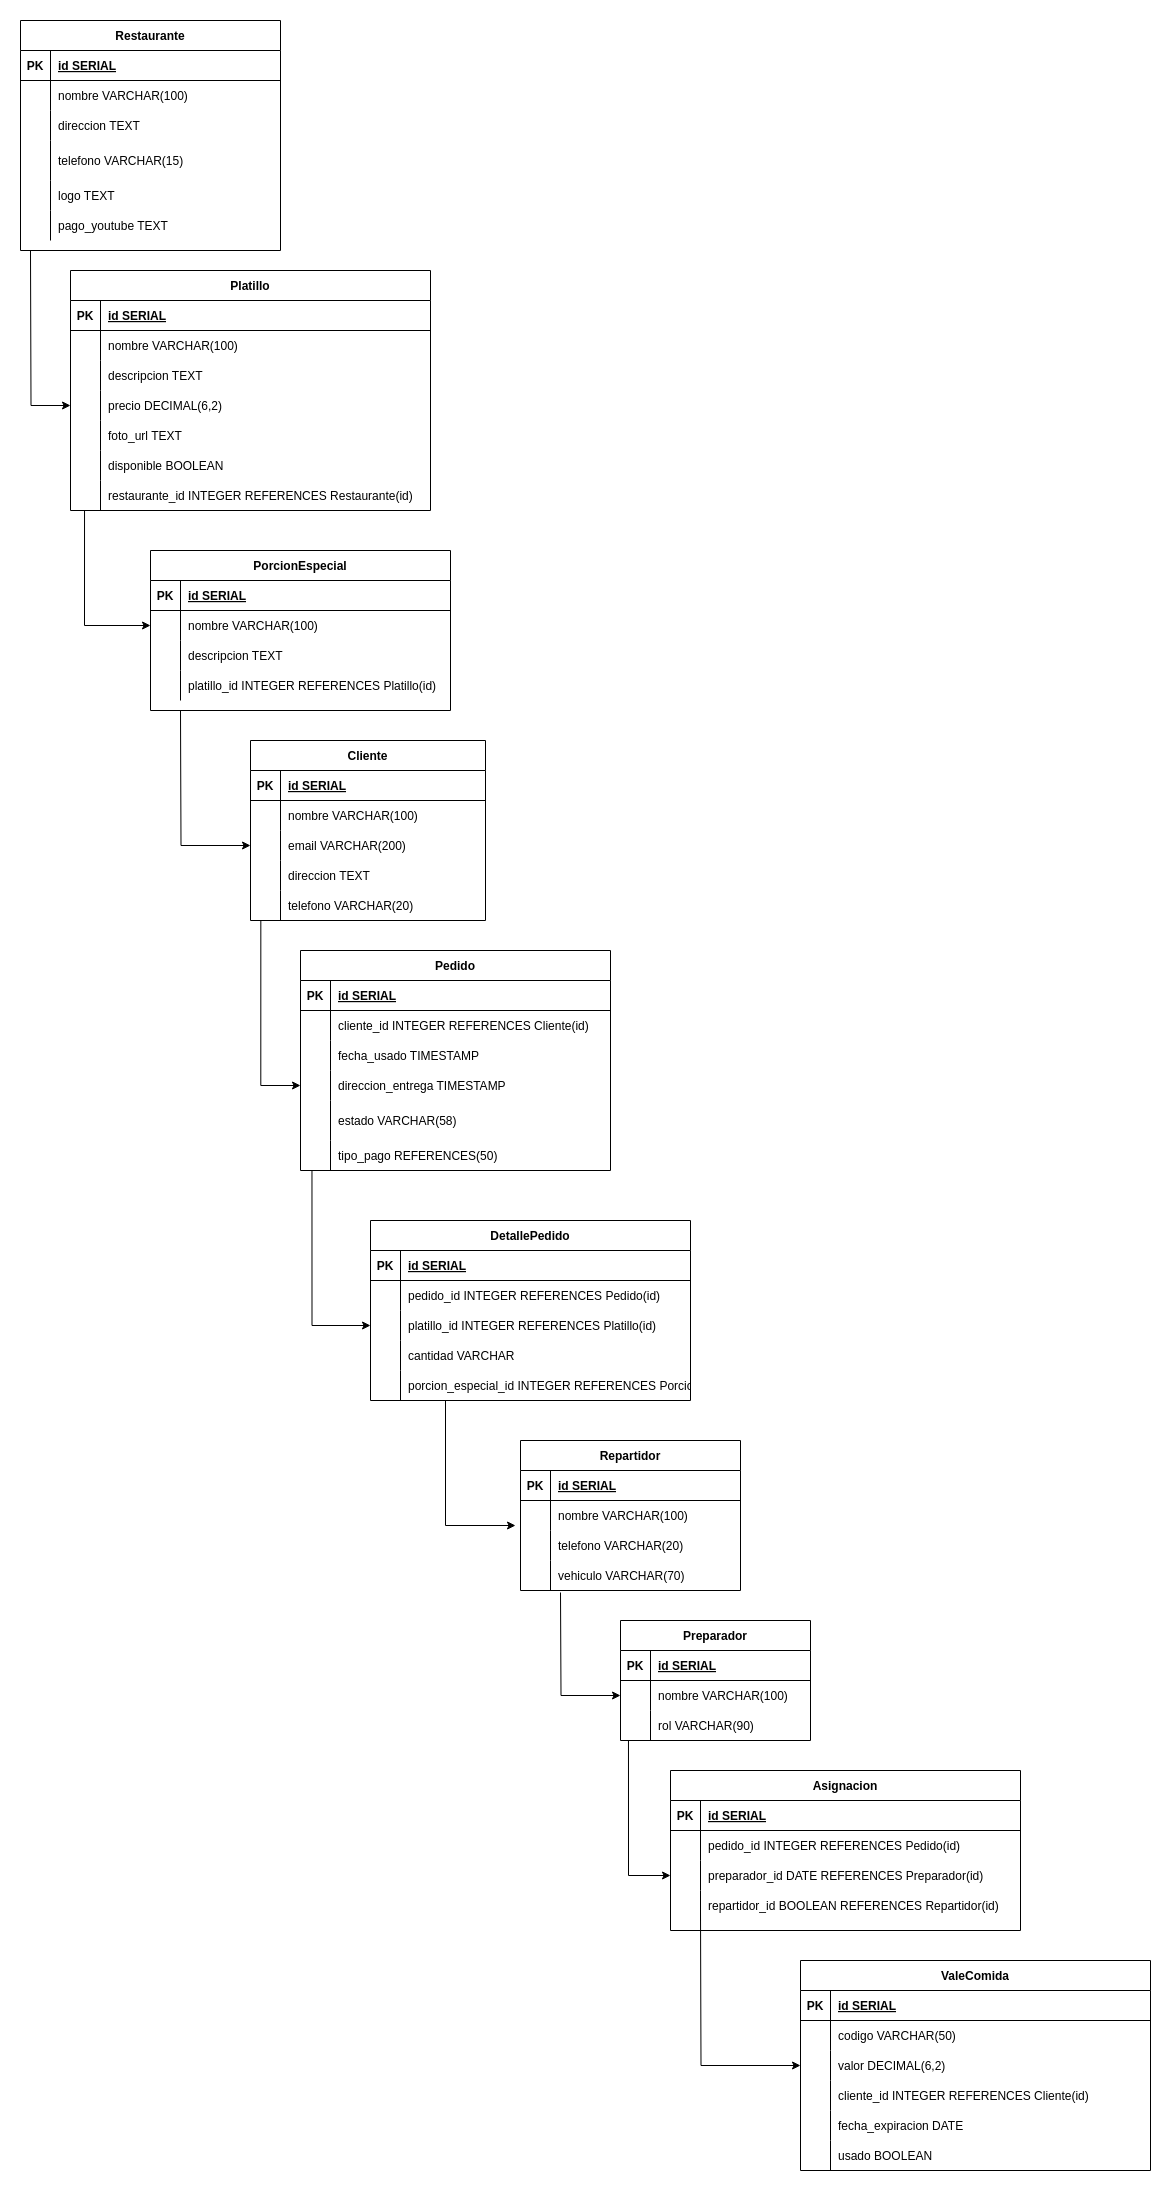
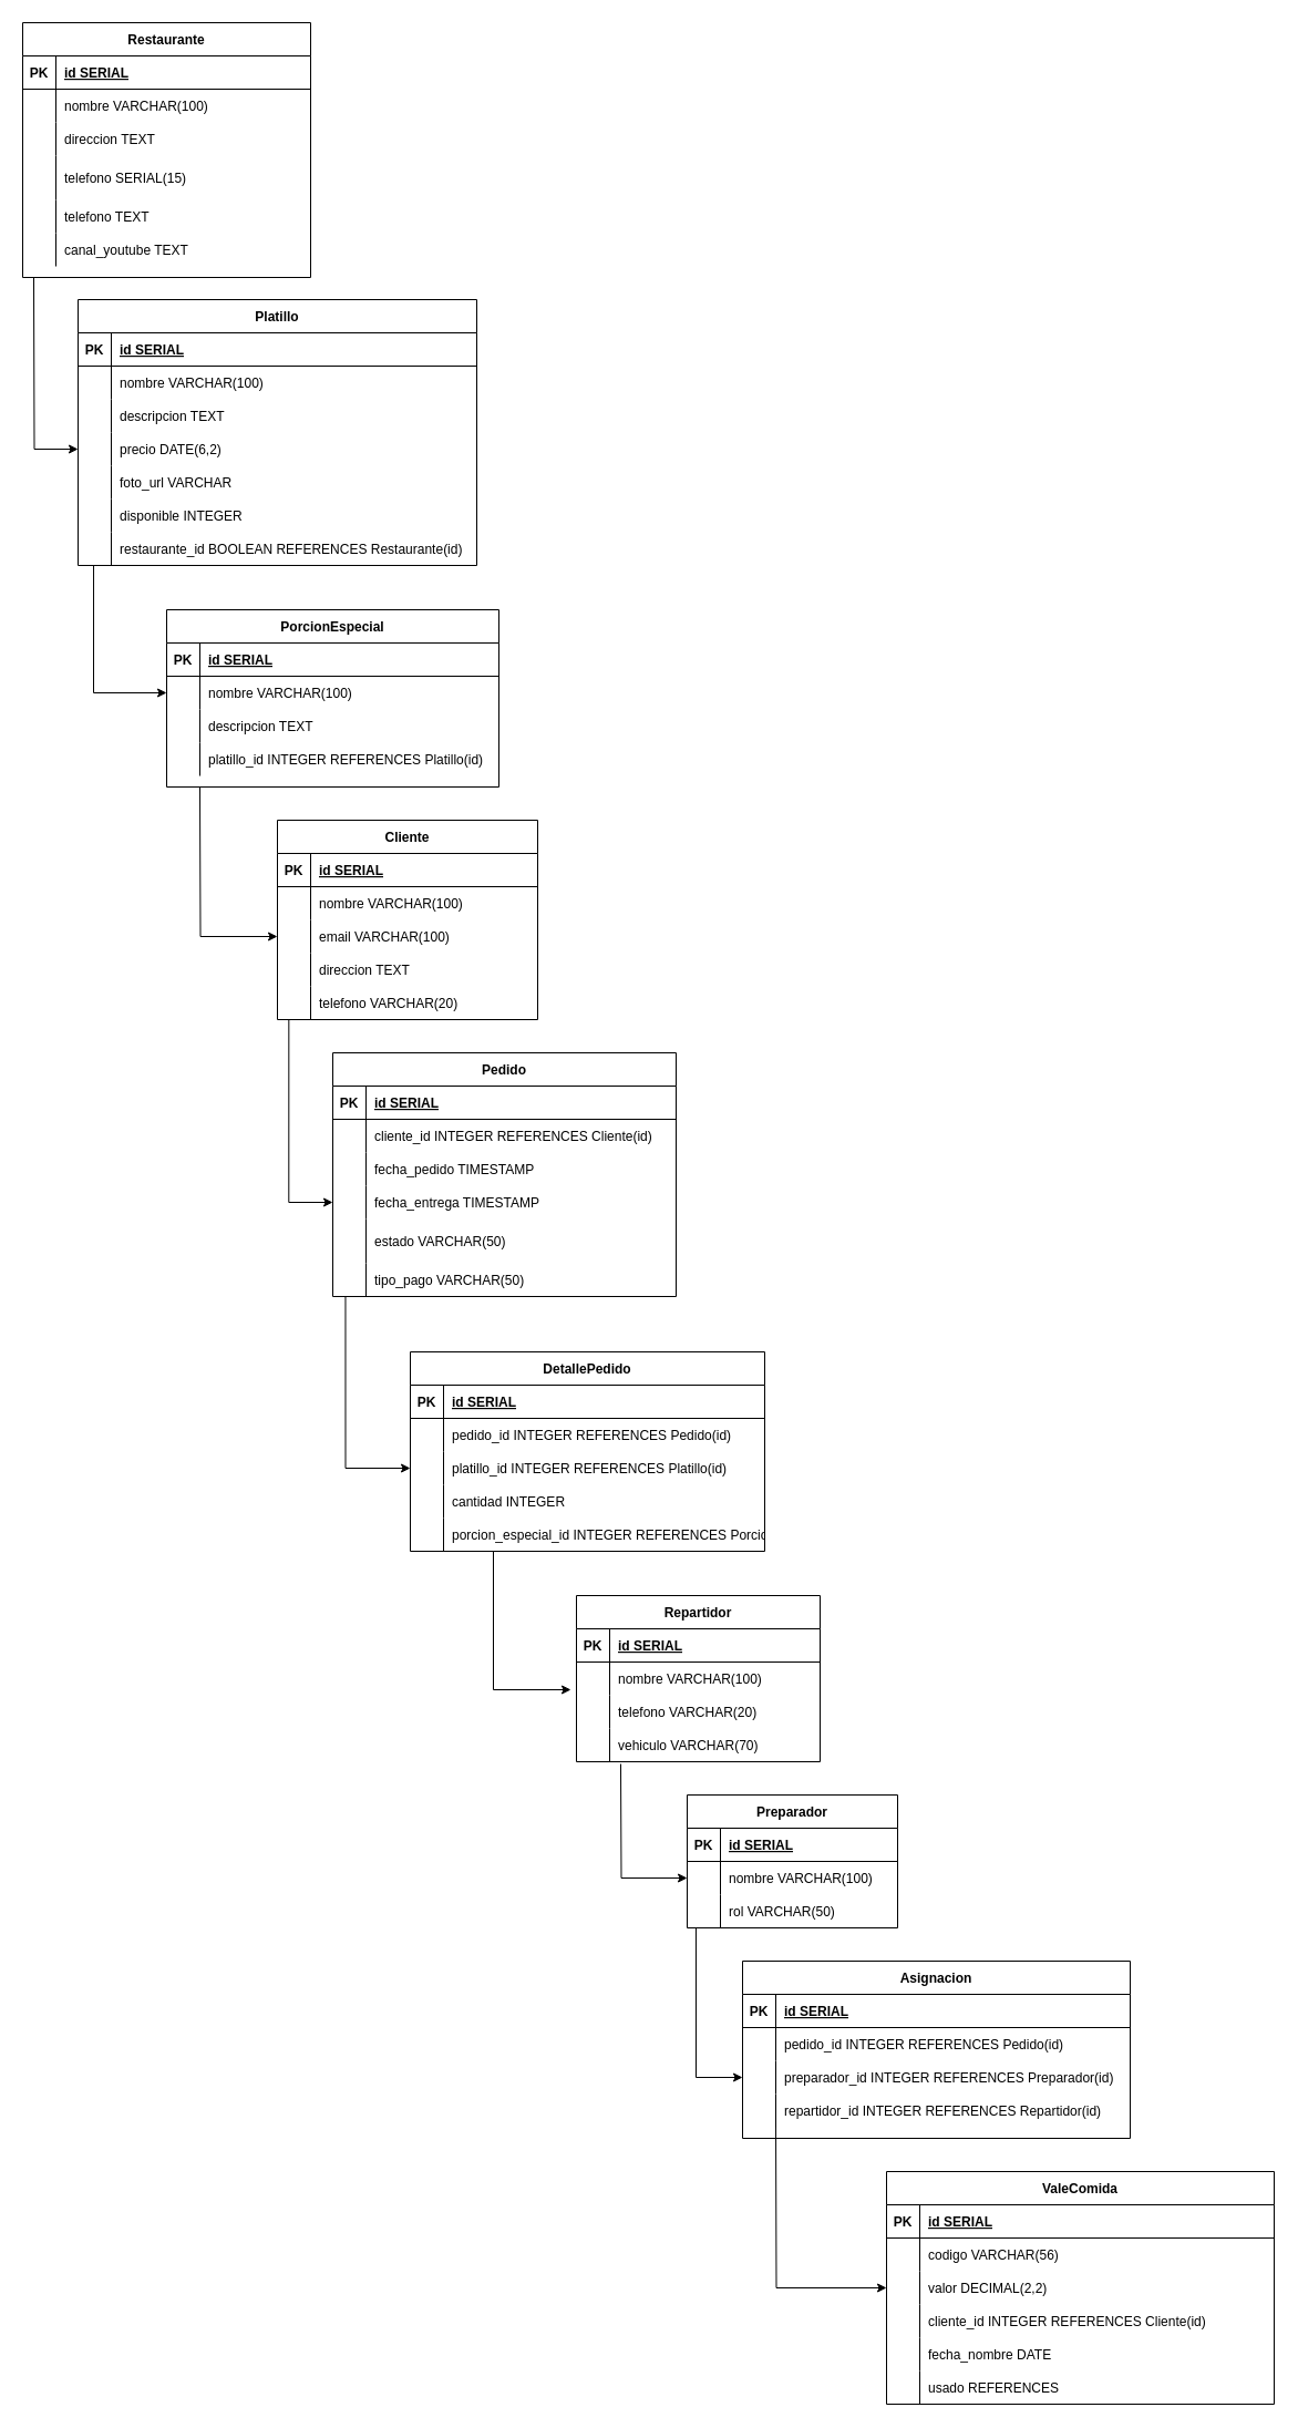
- <mxCell id="14" value="telefono VARCHAR(15)" style="shape=partialRectangle;overflow=hidden;connectable=0;fillColor=none;align=left;strokeColor=inherit;top=0;left=0;bottom=0;right=0;spacingLeft=6;" vertex="1" parent="12"><mxGeometry x="30" width="230" height="40" as="geometry"><mxRectangle width="230" height="40" as="alternateBounds" /></mxGeometry></mxCell>
+ <mxCell id="14" value="telefono SERIAL(15)" style="shape=partialRectangle;overflow=hidden;connectable=0;fillColor=none;align=left;strokeColor=inherit;top=0;left=0;bottom=0;right=0;spacingLeft=6;" vertex="1" parent="12"><mxGeometry x="30" width="230" height="40" as="geometry"><mxRectangle width="230" height="40" as="alternateBounds" /></mxGeometry></mxCell>
- <mxCell id="17" value="logo TEXT" style="shape=partialRectangle;overflow=hidden;connectable=0;fillColor=none;align=left;strokeColor=inherit;top=0;left=0;bottom=0;right=0;spacingLeft=6;" vertex="1" parent="15"><mxGeometry x="30" width="230" height="30" as="geometry"><mxRectangle width="230" height="30" as="alternateBounds" /></mxGeometry></mxCell>
+ <mxCell id="17" value="telefono TEXT" style="shape=partialRectangle;overflow=hidden;connectable=0;fillColor=none;align=left;strokeColor=inherit;top=0;left=0;bottom=0;right=0;spacingLeft=6;" vertex="1" parent="15"><mxGeometry x="30" width="230" height="30" as="geometry"><mxRectangle width="230" height="30" as="alternateBounds" /></mxGeometry></mxCell>
- <mxCell id="20" value="pago_youtube TEXT" style="shape=partialRectangle;overflow=hidden;connectable=0;fillColor=none;align=left;strokeColor=inherit;top=0;left=0;bottom=0;right=0;spacingLeft=6;" vertex="1" parent="18"><mxGeometry x="30" width="230" height="30" as="geometry"><mxRectangle width="230" height="30" as="alternateBounds" /></mxGeometry></mxCell>
+ <mxCell id="20" value="canal_youtube TEXT" style="shape=partialRectangle;overflow=hidden;connectable=0;fillColor=none;align=left;strokeColor=inherit;top=0;left=0;bottom=0;right=0;spacingLeft=6;" vertex="1" parent="18"><mxGeometry x="30" width="230" height="30" as="geometry"><mxRectangle width="230" height="30" as="alternateBounds" /></mxGeometry></mxCell>
- <mxCell id="33" value="precio DECIMAL(6,2)" style="shape=partialRectangle;overflow=hidden;connectable=0;fillColor=none;align=left;strokeColor=inherit;top=0;left=0;bottom=0;right=0;spacingLeft=6;" vertex="1" parent="31"><mxGeometry x="30" width="330" height="30" as="geometry"><mxRectangle width="330" height="30" as="alternateBounds" /></mxGeometry></mxCell>
+ <mxCell id="33" value="precio DATE(6,2)" style="shape=partialRectangle;overflow=hidden;connectable=0;fillColor=none;align=left;strokeColor=inherit;top=0;left=0;bottom=0;right=0;spacingLeft=6;" vertex="1" parent="31"><mxGeometry x="30" width="330" height="30" as="geometry"><mxRectangle width="330" height="30" as="alternateBounds" /></mxGeometry></mxCell>
- <mxCell id="36" value="foto_url TEXT" style="shape=partialRectangle;overflow=hidden;connectable=0;fillColor=none;align=left;strokeColor=inherit;top=0;left=0;bottom=0;right=0;spacingLeft=6;" vertex="1" parent="34"><mxGeometry x="30" width="330" height="30" as="geometry"><mxRectangle width="330" height="30" as="alternateBounds" /></mxGeometry></mxCell>
+ <mxCell id="36" value="foto_url VARCHAR" style="shape=partialRectangle;overflow=hidden;connectable=0;fillColor=none;align=left;strokeColor=inherit;top=0;left=0;bottom=0;right=0;spacingLeft=6;" vertex="1" parent="34"><mxGeometry x="30" width="330" height="30" as="geometry"><mxRectangle width="330" height="30" as="alternateBounds" /></mxGeometry></mxCell>
- <mxCell id="39" value="disponible BOOLEAN" style="shape=partialRectangle;overflow=hidden;connectable=0;fillColor=none;align=left;strokeColor=inherit;top=0;left=0;bottom=0;right=0;spacingLeft=6;" vertex="1" parent="37"><mxGeometry x="30" width="330" height="30" as="geometry"><mxRectangle width="330" height="30" as="alternateBounds" /></mxGeometry></mxCell>
+ <mxCell id="39" value="disponible INTEGER" style="shape=partialRectangle;overflow=hidden;connectable=0;fillColor=none;align=left;strokeColor=inherit;top=0;left=0;bottom=0;right=0;spacingLeft=6;" vertex="1" parent="37"><mxGeometry x="30" width="330" height="30" as="geometry"><mxRectangle width="330" height="30" as="alternateBounds" /></mxGeometry></mxCell>
- <mxCell id="42" value="restaurante_id INTEGER REFERENCES Restaurante(id)" style="shape=partialRectangle;overflow=hidden;connectable=0;fillColor=none;align=left;strokeColor=inherit;top=0;left=0;bottom=0;right=0;spacingLeft=6;" vertex="1" parent="40"><mxGeometry x="30" width="330" height="30" as="geometry"><mxRectangle width="330" height="30" as="alternateBounds" /></mxGeometry></mxCell>
+ <mxCell id="42" value="restaurante_id BOOLEAN REFERENCES Restaurante(id)" style="shape=partialRectangle;overflow=hidden;connectable=0;fillColor=none;align=left;strokeColor=inherit;top=0;left=0;bottom=0;right=0;spacingLeft=6;" vertex="1" parent="40"><mxGeometry x="30" width="330" height="30" as="geometry"><mxRectangle width="330" height="30" as="alternateBounds" /></mxGeometry></mxCell>
- <mxCell id="66" value="email VARCHAR(200)" style="shape=partialRectangle;overflow=hidden;connectable=0;fillColor=none;align=left;strokeColor=inherit;top=0;left=0;bottom=0;right=0;spacingLeft=6;" vertex="1" parent="64"><mxGeometry x="30" width="205" height="30" as="geometry"><mxRectangle width="205" height="30" as="alternateBounds" /></mxGeometry></mxCell>
+ <mxCell id="66" value="email VARCHAR(100)" style="shape=partialRectangle;overflow=hidden;connectable=0;fillColor=none;align=left;strokeColor=inherit;top=0;left=0;bottom=0;right=0;spacingLeft=6;" vertex="1" parent="64"><mxGeometry x="30" width="205" height="30" as="geometry"><mxRectangle width="205" height="30" as="alternateBounds" /></mxGeometry></mxCell>
- <mxCell id="82" value="fecha_usado TIMESTAMP" style="shape=partialRectangle;overflow=hidden;connectable=0;fillColor=none;align=left;strokeColor=inherit;top=0;left=0;bottom=0;right=0;spacingLeft=6;" vertex="1" parent="80"><mxGeometry x="30" width="280" height="30" as="geometry"><mxRectangle width="280" height="30" as="alternateBounds" /></mxGeometry></mxCell>
+ <mxCell id="82" value="fecha_pedido TIMESTAMP" style="shape=partialRectangle;overflow=hidden;connectable=0;fillColor=none;align=left;strokeColor=inherit;top=0;left=0;bottom=0;right=0;spacingLeft=6;" vertex="1" parent="80"><mxGeometry x="30" width="280" height="30" as="geometry"><mxRectangle width="280" height="30" as="alternateBounds" /></mxGeometry></mxCell>
- <mxCell id="85" value="direccion_entrega TIMESTAMP" style="shape=partialRectangle;overflow=hidden;connectable=0;fillColor=none;align=left;strokeColor=inherit;top=0;left=0;bottom=0;right=0;spacingLeft=6;" vertex="1" parent="83"><mxGeometry x="30" width="280" height="30" as="geometry"><mxRectangle width="280" height="30" as="alternateBounds" /></mxGeometry></mxCell>
+ <mxCell id="85" value="fecha_entrega TIMESTAMP" style="shape=partialRectangle;overflow=hidden;connectable=0;fillColor=none;align=left;strokeColor=inherit;top=0;left=0;bottom=0;right=0;spacingLeft=6;" vertex="1" parent="83"><mxGeometry x="30" width="280" height="30" as="geometry"><mxRectangle width="280" height="30" as="alternateBounds" /></mxGeometry></mxCell>
- <mxCell id="88" value="estado VARCHAR(58)" style="shape=partialRectangle;overflow=hidden;connectable=0;fillColor=none;align=left;strokeColor=inherit;top=0;left=0;bottom=0;right=0;spacingLeft=6;" vertex="1" parent="86"><mxGeometry x="30" width="280" height="40" as="geometry"><mxRectangle width="280" height="40" as="alternateBounds" /></mxGeometry></mxCell>
+ <mxCell id="88" value="estado VARCHAR(50)" style="shape=partialRectangle;overflow=hidden;connectable=0;fillColor=none;align=left;strokeColor=inherit;top=0;left=0;bottom=0;right=0;spacingLeft=6;" vertex="1" parent="86"><mxGeometry x="30" width="280" height="40" as="geometry"><mxRectangle width="280" height="40" as="alternateBounds" /></mxGeometry></mxCell>
- <mxCell id="91" value="tipo_pago REFERENCES(50)" style="shape=partialRectangle;overflow=hidden;connectable=0;fillColor=none;align=left;strokeColor=inherit;top=0;left=0;bottom=0;right=0;spacingLeft=6;" vertex="1" parent="89"><mxGeometry x="30" width="280" height="30" as="geometry"><mxRectangle width="280" height="30" as="alternateBounds" /></mxGeometry></mxCell>
+ <mxCell id="91" value="tipo_pago VARCHAR(50)" style="shape=partialRectangle;overflow=hidden;connectable=0;fillColor=none;align=left;strokeColor=inherit;top=0;left=0;bottom=0;right=0;spacingLeft=6;" vertex="1" parent="89"><mxGeometry x="30" width="280" height="30" as="geometry"><mxRectangle width="280" height="30" as="alternateBounds" /></mxGeometry></mxCell>
- <mxCell id="104" value="cantidad VARCHAR" style="shape=partialRectangle;overflow=hidden;connectable=0;fillColor=none;align=left;strokeColor=inherit;top=0;left=0;bottom=0;right=0;spacingLeft=6;" vertex="1" parent="102"><mxGeometry x="30" width="290" height="30" as="geometry"><mxRectangle width="290" height="30" as="alternateBounds" /></mxGeometry></mxCell>
+ <mxCell id="104" value="cantidad INTEGER" style="shape=partialRectangle;overflow=hidden;connectable=0;fillColor=none;align=left;strokeColor=inherit;top=0;left=0;bottom=0;right=0;spacingLeft=6;" vertex="1" parent="102"><mxGeometry x="30" width="290" height="30" as="geometry"><mxRectangle width="290" height="30" as="alternateBounds" /></mxGeometry></mxCell>
- <mxCell id="130" value="rol VARCHAR(90)" style="shape=partialRectangle;overflow=hidden;connectable=0;fillColor=none;align=left;strokeColor=inherit;top=0;left=0;bottom=0;right=0;spacingLeft=6;" vertex="1" parent="128"><mxGeometry x="30" width="160" height="30" as="geometry"><mxRectangle width="160" height="30" as="alternateBounds" /></mxGeometry></mxCell>
+ <mxCell id="130" value="rol VARCHAR(50)" style="shape=partialRectangle;overflow=hidden;connectable=0;fillColor=none;align=left;strokeColor=inherit;top=0;left=0;bottom=0;right=0;spacingLeft=6;" vertex="1" parent="128"><mxGeometry x="30" width="160" height="30" as="geometry"><mxRectangle width="160" height="30" as="alternateBounds" /></mxGeometry></mxCell>
- <mxCell id="140" value="preparador_id DATE REFERENCES Preparador(id)" style="shape=partialRectangle;overflow=hidden;connectable=0;fillColor=none;align=left;strokeColor=inherit;top=0;left=0;bottom=0;right=0;spacingLeft=6;" vertex="1" parent="138"><mxGeometry x="30" width="320" height="30" as="geometry"><mxRectangle width="320" height="30" as="alternateBounds" /></mxGeometry></mxCell>
+ <mxCell id="140" value="preparador_id INTEGER REFERENCES Preparador(id)" style="shape=partialRectangle;overflow=hidden;connectable=0;fillColor=none;align=left;strokeColor=inherit;top=0;left=0;bottom=0;right=0;spacingLeft=6;" vertex="1" parent="138"><mxGeometry x="30" width="320" height="30" as="geometry"><mxRectangle width="320" height="30" as="alternateBounds" /></mxGeometry></mxCell>
- <mxCell id="143" value="repartidor_id BOOLEAN REFERENCES Repartidor(id)" style="shape=partialRectangle;overflow=hidden;connectable=0;fillColor=none;align=left;strokeColor=inherit;top=0;left=0;bottom=0;right=0;spacingLeft=6;" vertex="1" parent="141"><mxGeometry x="30" width="320" height="30" as="geometry"><mxRectangle width="320" height="30" as="alternateBounds" /></mxGeometry></mxCell>
+ <mxCell id="143" value="repartidor_id INTEGER REFERENCES Repartidor(id)" style="shape=partialRectangle;overflow=hidden;connectable=0;fillColor=none;align=left;strokeColor=inherit;top=0;left=0;bottom=0;right=0;spacingLeft=6;" vertex="1" parent="141"><mxGeometry x="30" width="320" height="30" as="geometry"><mxRectangle width="320" height="30" as="alternateBounds" /></mxGeometry></mxCell>
- <mxCell id="150" value="codigo VARCHAR(50)" style="shape=partialRectangle;overflow=hidden;connectable=0;fillColor=none;align=left;strokeColor=inherit;top=0;left=0;bottom=0;right=0;spacingLeft=6;" vertex="1" parent="148"><mxGeometry x="30" width="320" height="30" as="geometry"><mxRectangle width="320" height="30" as="alternateBounds" /></mxGeometry></mxCell>
+ <mxCell id="150" value="codigo VARCHAR(56)" style="shape=partialRectangle;overflow=hidden;connectable=0;fillColor=none;align=left;strokeColor=inherit;top=0;left=0;bottom=0;right=0;spacingLeft=6;" vertex="1" parent="148"><mxGeometry x="30" width="320" height="30" as="geometry"><mxRectangle width="320" height="30" as="alternateBounds" /></mxGeometry></mxCell>
- <mxCell id="153" value="valor DECIMAL(6,2)" style="shape=partialRectangle;overflow=hidden;connectable=0;fillColor=none;align=left;strokeColor=inherit;top=0;left=0;bottom=0;right=0;spacingLeft=6;" vertex="1" parent="151"><mxGeometry x="30" width="320" height="30" as="geometry"><mxRectangle width="320" height="30" as="alternateBounds" /></mxGeometry></mxCell>
+ <mxCell id="153" value="valor DECIMAL(2,2)" style="shape=partialRectangle;overflow=hidden;connectable=0;fillColor=none;align=left;strokeColor=inherit;top=0;left=0;bottom=0;right=0;spacingLeft=6;" vertex="1" parent="151"><mxGeometry x="30" width="320" height="30" as="geometry"><mxRectangle width="320" height="30" as="alternateBounds" /></mxGeometry></mxCell>
- <mxCell id="159" value="fecha_expiracion DATE" style="shape=partialRectangle;overflow=hidden;connectable=0;fillColor=none;align=left;strokeColor=inherit;top=0;left=0;bottom=0;right=0;spacingLeft=6;" vertex="1" parent="157"><mxGeometry x="30" width="320" height="30" as="geometry"><mxRectangle width="320" height="30" as="alternateBounds" /></mxGeometry></mxCell>
+ <mxCell id="159" value="fecha_nombre DATE" style="shape=partialRectangle;overflow=hidden;connectable=0;fillColor=none;align=left;strokeColor=inherit;top=0;left=0;bottom=0;right=0;spacingLeft=6;" vertex="1" parent="157"><mxGeometry x="30" width="320" height="30" as="geometry"><mxRectangle width="320" height="30" as="alternateBounds" /></mxGeometry></mxCell>
- <mxCell id="162" value="usado BOOLEAN" style="shape=partialRectangle;overflow=hidden;connectable=0;fillColor=none;align=left;strokeColor=inherit;top=0;left=0;bottom=0;right=0;spacingLeft=6;" vertex="1" parent="160"><mxGeometry x="30" width="320" height="30" as="geometry"><mxRectangle width="320" height="30" as="alternateBounds" /></mxGeometry></mxCell>
+ <mxCell id="162" value="usado REFERENCES" style="shape=partialRectangle;overflow=hidden;connectable=0;fillColor=none;align=left;strokeColor=inherit;top=0;left=0;bottom=0;right=0;spacingLeft=6;" vertex="1" parent="160"><mxGeometry x="30" width="320" height="30" as="geometry"><mxRectangle width="320" height="30" as="alternateBounds" /></mxGeometry></mxCell>
